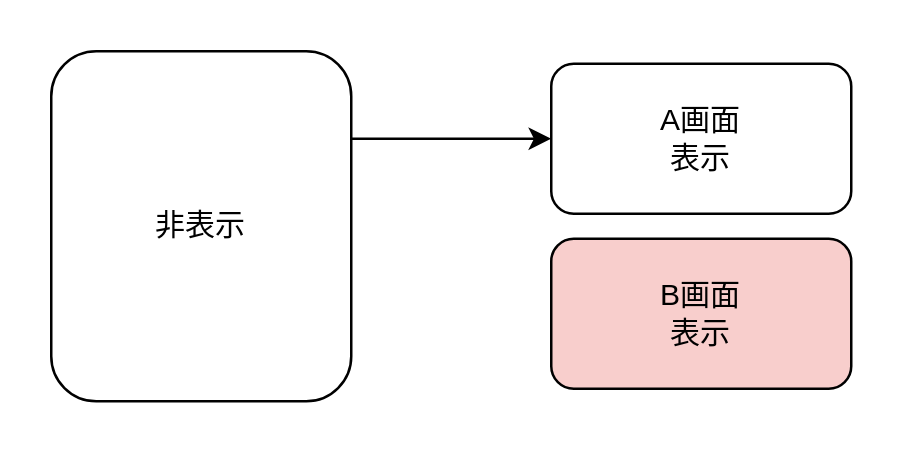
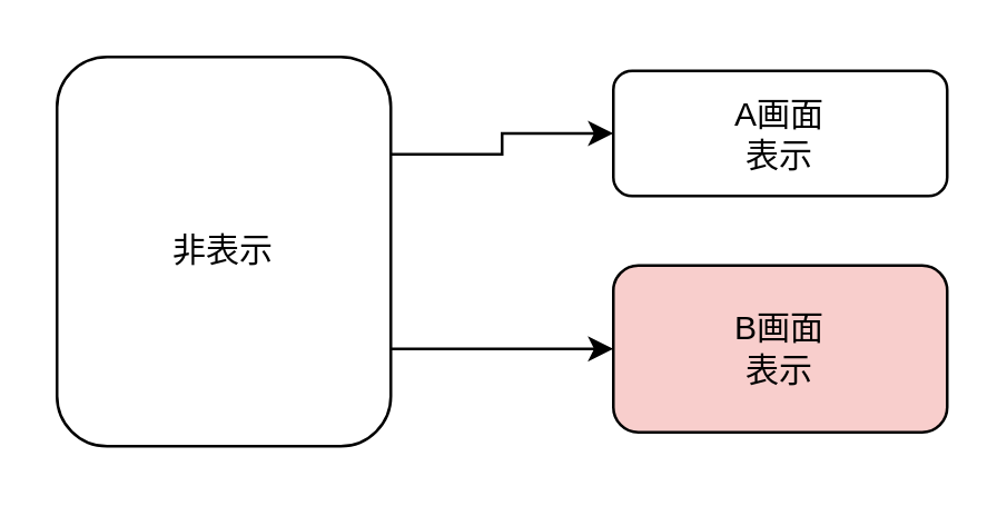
- <mxCell id="5" value="&lt;div&gt;A画面&lt;/div&gt;表示" style="rounded=1;whiteSpace=wrap;html=1;" vertex="1" parent="1"><mxGeometry x="220" y="25" width="120" height="60" as="geometry" /></mxCell>
+ <mxCell id="5" value="&lt;div&gt;A画面&lt;/div&gt;表示" style="rounded=1;whiteSpace=wrap;html=1;" vertex="1" parent="1"><mxGeometry x="220" y="25" width="120" height="45" as="geometry" /></mxCell>
+ <mxCell id="3" style="edgeStyle=orthogonalEdgeStyle;rounded=0;orthogonalLoop=1;jettySize=auto;html=1;exitX=1;exitY=0.75;exitDx=0;exitDy=0;entryX=0;entryY=0.5;entryDx=0;entryDy=0;" edge="1" parent="1" source="4" target="6"><mxGeometry relative="1" as="geometry" /></mxCell>
